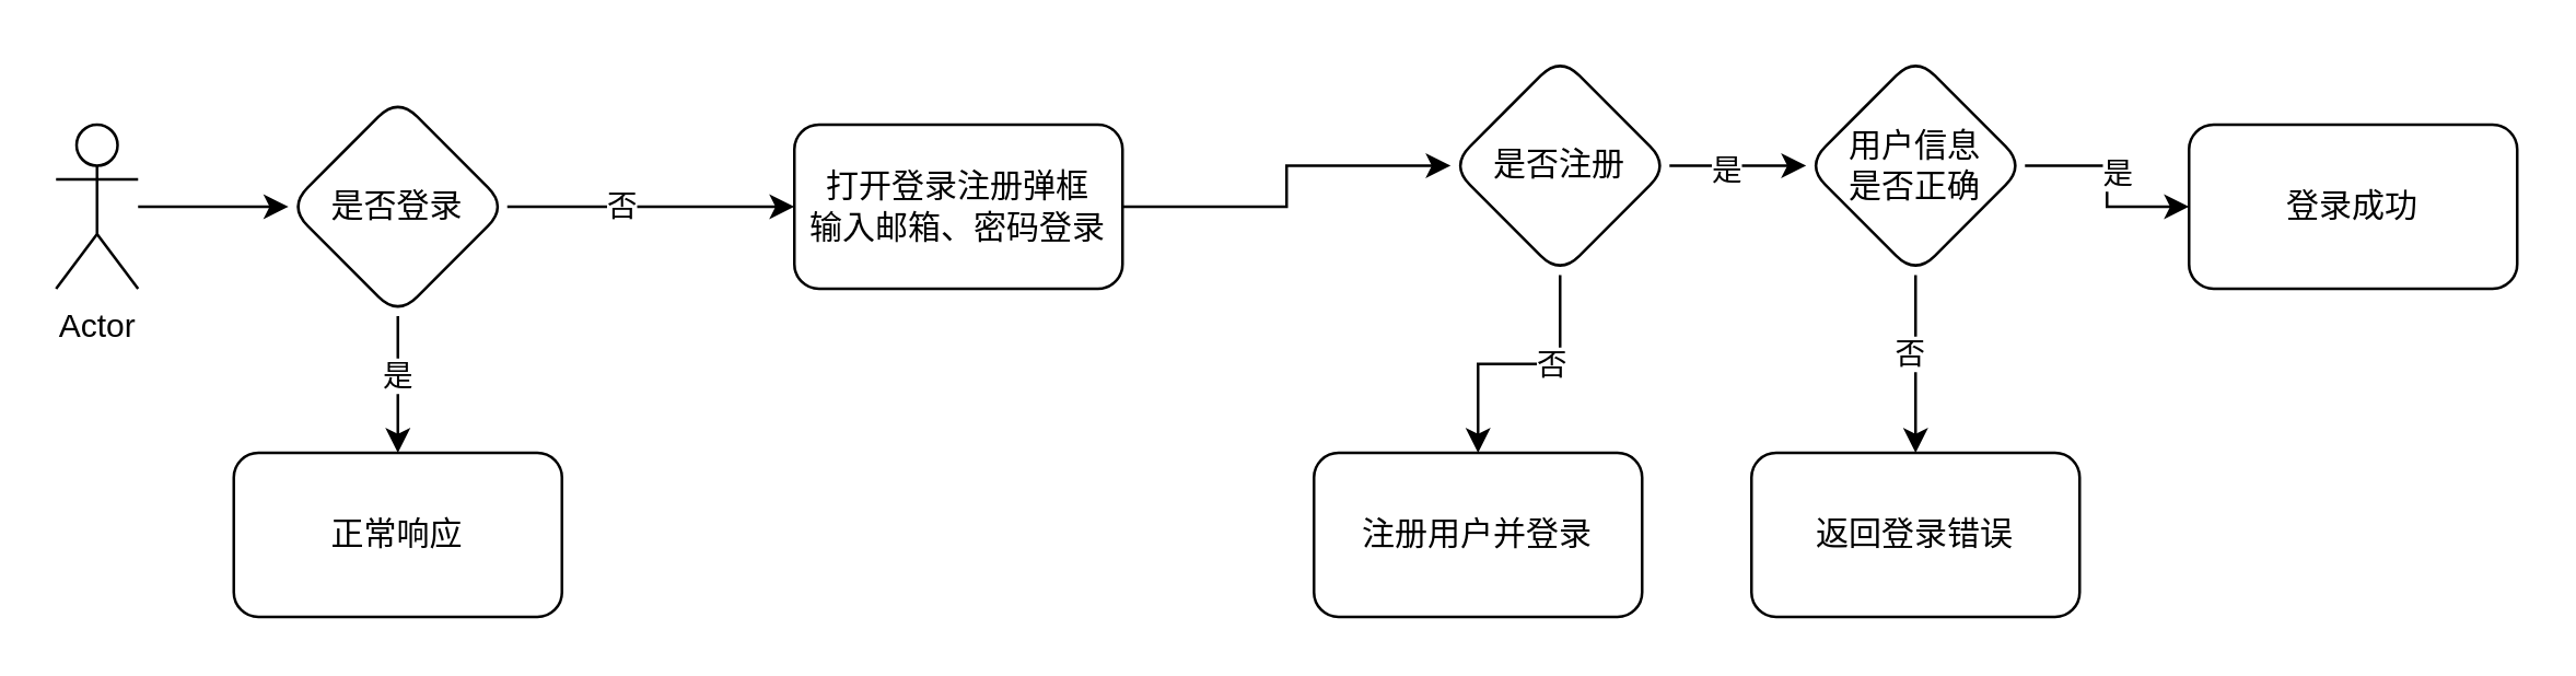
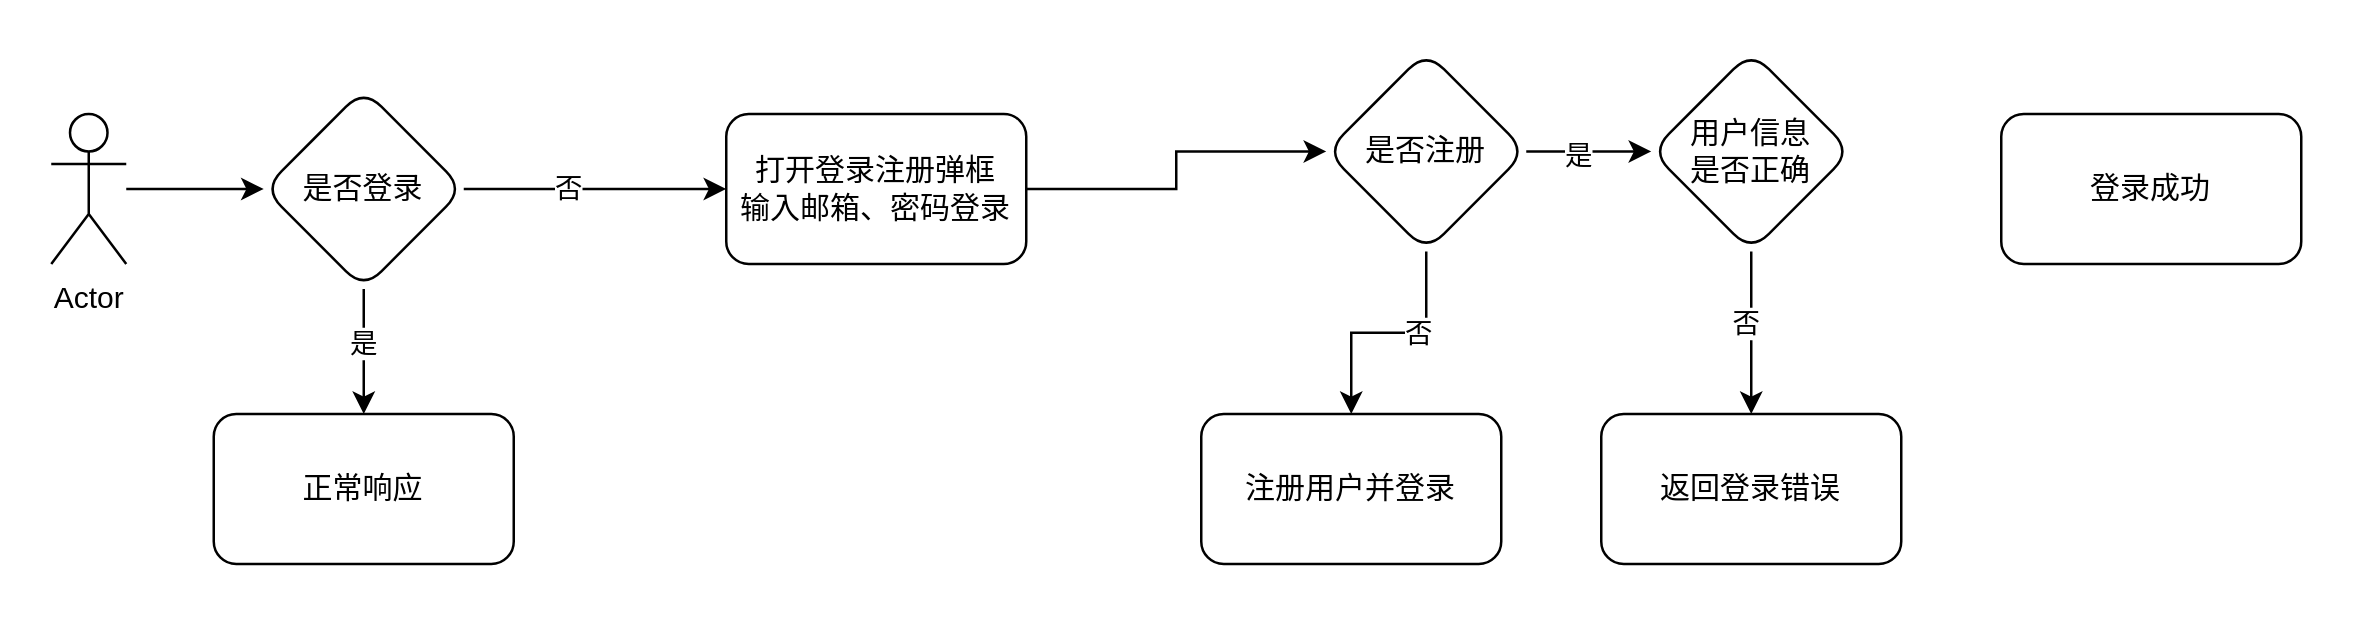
- <mxCell id="20" value="" style="edgeStyle=orthogonalEdgeStyle;rounded=0;orthogonalLoop=1;jettySize=auto;html=1;" edge="1" parent="1" source="22" target="24"><mxGeometry relative="1" as="geometry" /></mxCell>
- <mxCell id="21" value="是" style="edgeLabel;html=1;align=center;verticalAlign=middle;resizable=0;points=[];" vertex="1" connectable="0" parent="20"><mxGeometry x="-0.138" y="3" relative="1" as="geometry"><mxPoint as="offset" /></mxGeometry></mxCell>
